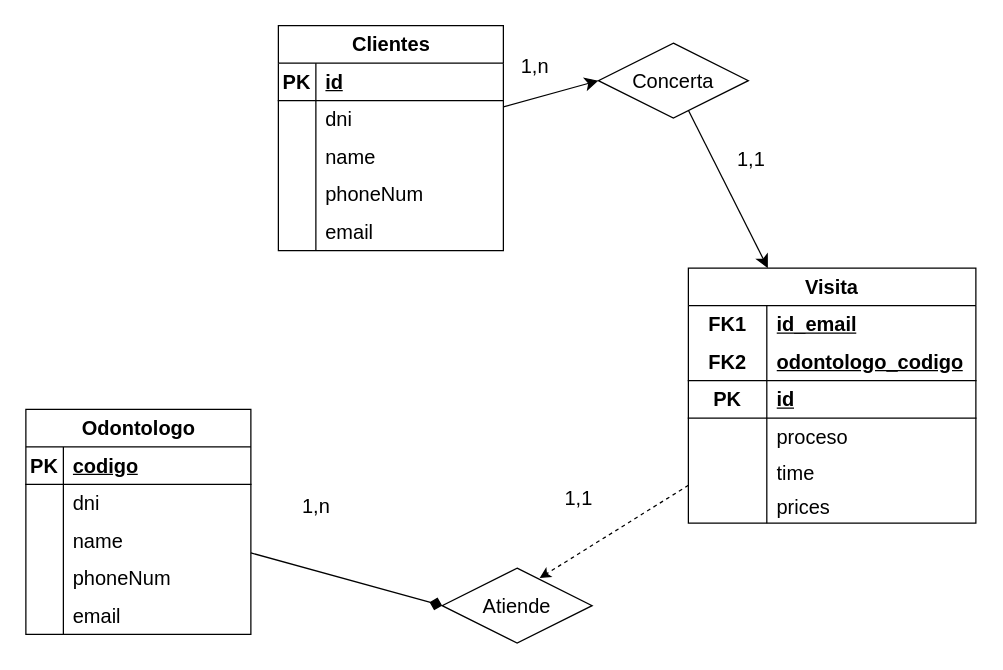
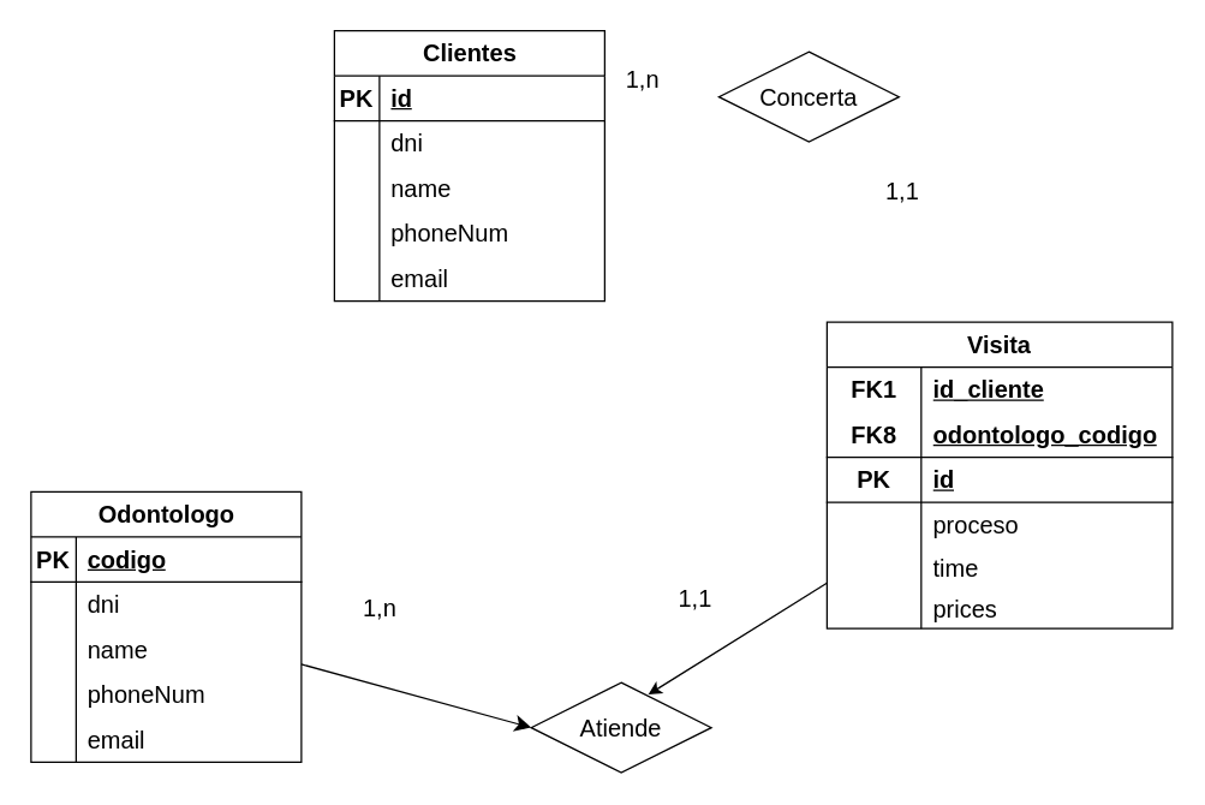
- <mxCell id="2" style="edgeStyle=none;curved=1;rounded=0;orthogonalLoop=1;jettySize=auto;html=1;entryX=0;entryY=0.5;entryDx=0;entryDy=0;fontSize=12;startSize=8;endSize=8;" edge="1" parent="1" source="3" target="57"><mxGeometry relative="1" as="geometry" /></mxCell>
- <mxCell id="56" style="edgeStyle=none;curved=1;rounded=0;orthogonalLoop=1;jettySize=auto;html=1;fontSize=12;startSize=8;endSize=8;" edge="1" parent="1" source="57" target="37"><mxGeometry relative="1" as="geometry" /></mxCell>
- <mxCell id="40" value="id_email" style="shape=partialRectangle;connectable=0;fillColor=none;top=0;left=0;bottom=0;right=0;align=left;spacingLeft=6;fontStyle=5;overflow=hidden;html=1;whiteSpace=wrap;fontSize=16;" vertex="1" parent="38"><mxGeometry x="62.75" width="167.25" height="30" as="geometry"><mxRectangle width="167.25" height="30" as="alternateBounds" /></mxGeometry></mxCell>
+ <mxCell id="40" value="id_cliente" style="shape=partialRectangle;connectable=0;fillColor=none;top=0;left=0;bottom=0;right=0;align=left;spacingLeft=6;fontStyle=5;overflow=hidden;html=1;whiteSpace=wrap;fontSize=16;" vertex="1" parent="38"><mxGeometry x="62.75" width="167.25" height="30" as="geometry"><mxRectangle width="167.25" height="30" as="alternateBounds" /></mxGeometry></mxCell>
- <mxCell id="42" value="FK2" style="shape=partialRectangle;connectable=0;fillColor=none;top=0;left=0;bottom=0;right=0;fontStyle=1;overflow=hidden;html=1;whiteSpace=wrap;fontSize=16;" vertex="1" parent="41"><mxGeometry width="62.75" height="30" as="geometry"><mxRectangle width="62.75" height="30" as="alternateBounds" /></mxGeometry></mxCell>
+ <mxCell id="42" value="FK8" style="shape=partialRectangle;connectable=0;fillColor=none;top=0;left=0;bottom=0;right=0;fontStyle=1;overflow=hidden;html=1;whiteSpace=wrap;fontSize=16;" vertex="1" parent="41"><mxGeometry width="62.75" height="30" as="geometry"><mxRectangle width="62.75" height="30" as="alternateBounds" /></mxGeometry></mxCell>
- <mxCell id="36" style="edgeStyle=none;curved=1;rounded=0;orthogonalLoop=1;jettySize=auto;html=1;entryX=0.65;entryY=0.133;entryDx=0;entryDy=0;entryPerimeter=0;fontSize=12;dashed=1;" edge="1" parent="1" source="37" target="58"><mxGeometry relative="1" as="geometry" /></mxCell>
+ <mxCell id="36" style="edgeStyle=none;curved=1;rounded=0;orthogonalLoop=1;jettySize=auto;html=1;entryX=0.65;entryY=0.133;entryDx=0;entryDy=0;entryPerimeter=0;fontSize=12;" edge="1" parent="1" source="37" target="58"><mxGeometry relative="1" as="geometry" /></mxCell>
- <mxCell id="19" style="edgeStyle=none;curved=1;rounded=0;orthogonalLoop=1;jettySize=auto;html=1;entryX=0;entryY=0.5;entryDx=0;entryDy=0;fontSize=12;startSize=8;endSize=8;endArrow=diamond;" edge="1" parent="1" source="20" target="58"><mxGeometry relative="1" as="geometry" /></mxCell>
+ <mxCell id="19" style="edgeStyle=none;curved=1;rounded=0;orthogonalLoop=1;jettySize=auto;html=1;entryX=0;entryY=0.5;entryDx=0;entryDy=0;fontSize=12;startSize=8;endSize=8;" edge="1" parent="1" source="20" target="58"><mxGeometry relative="1" as="geometry" /></mxCell>
